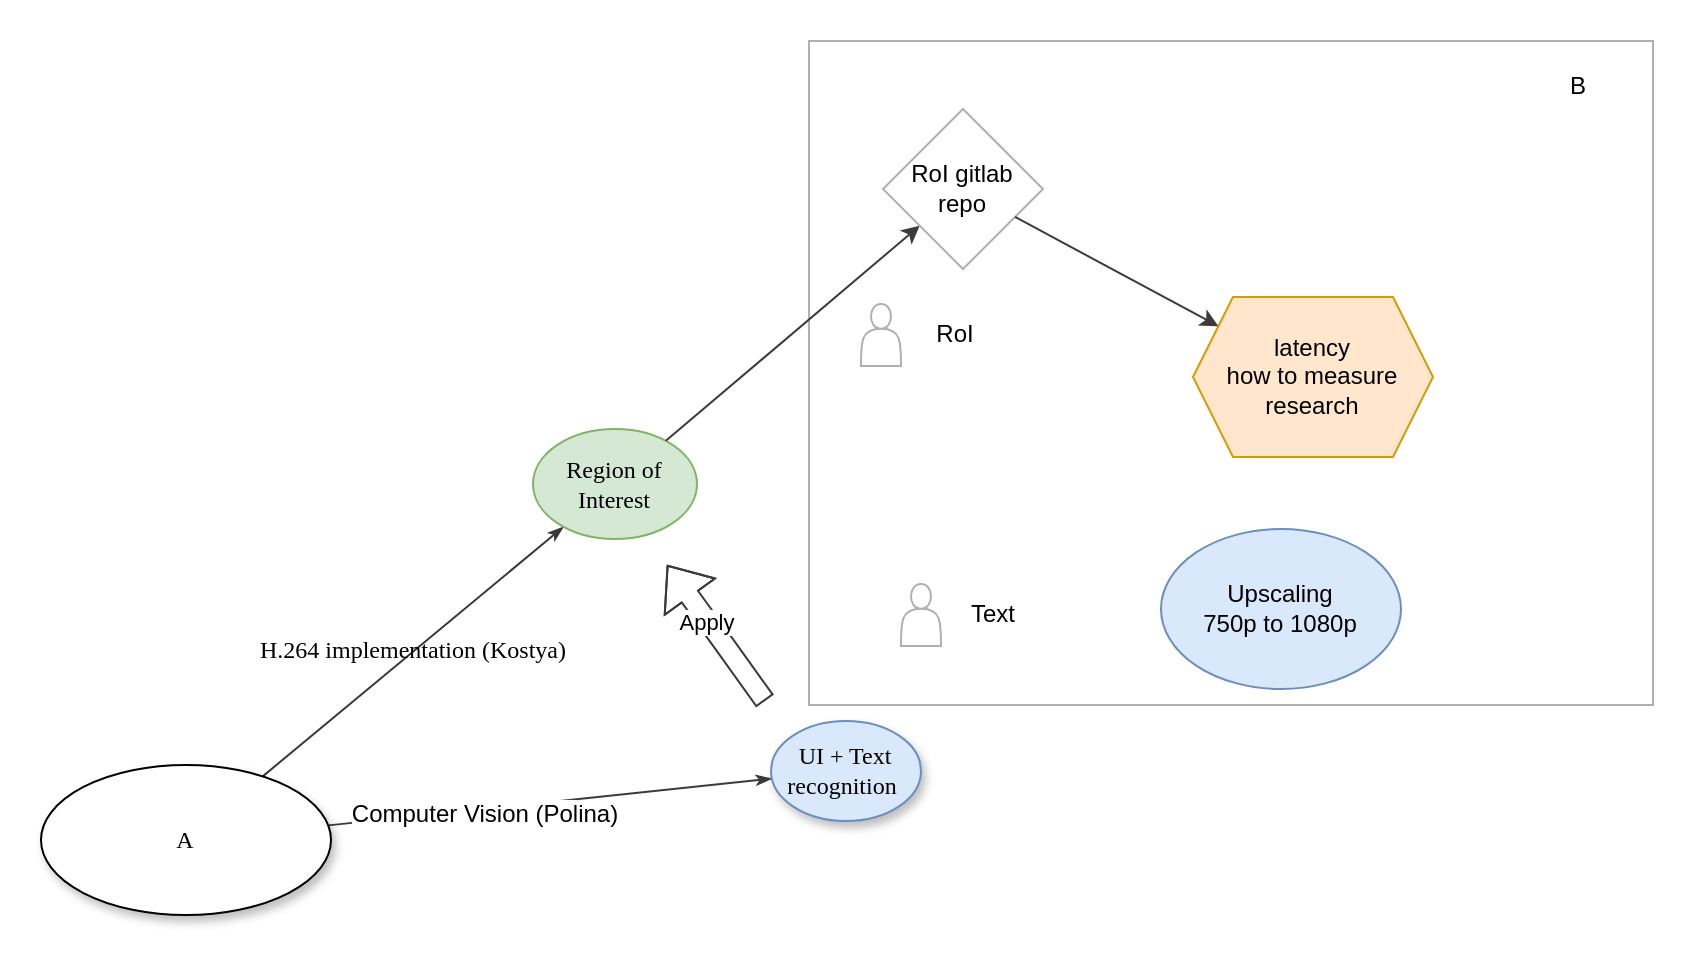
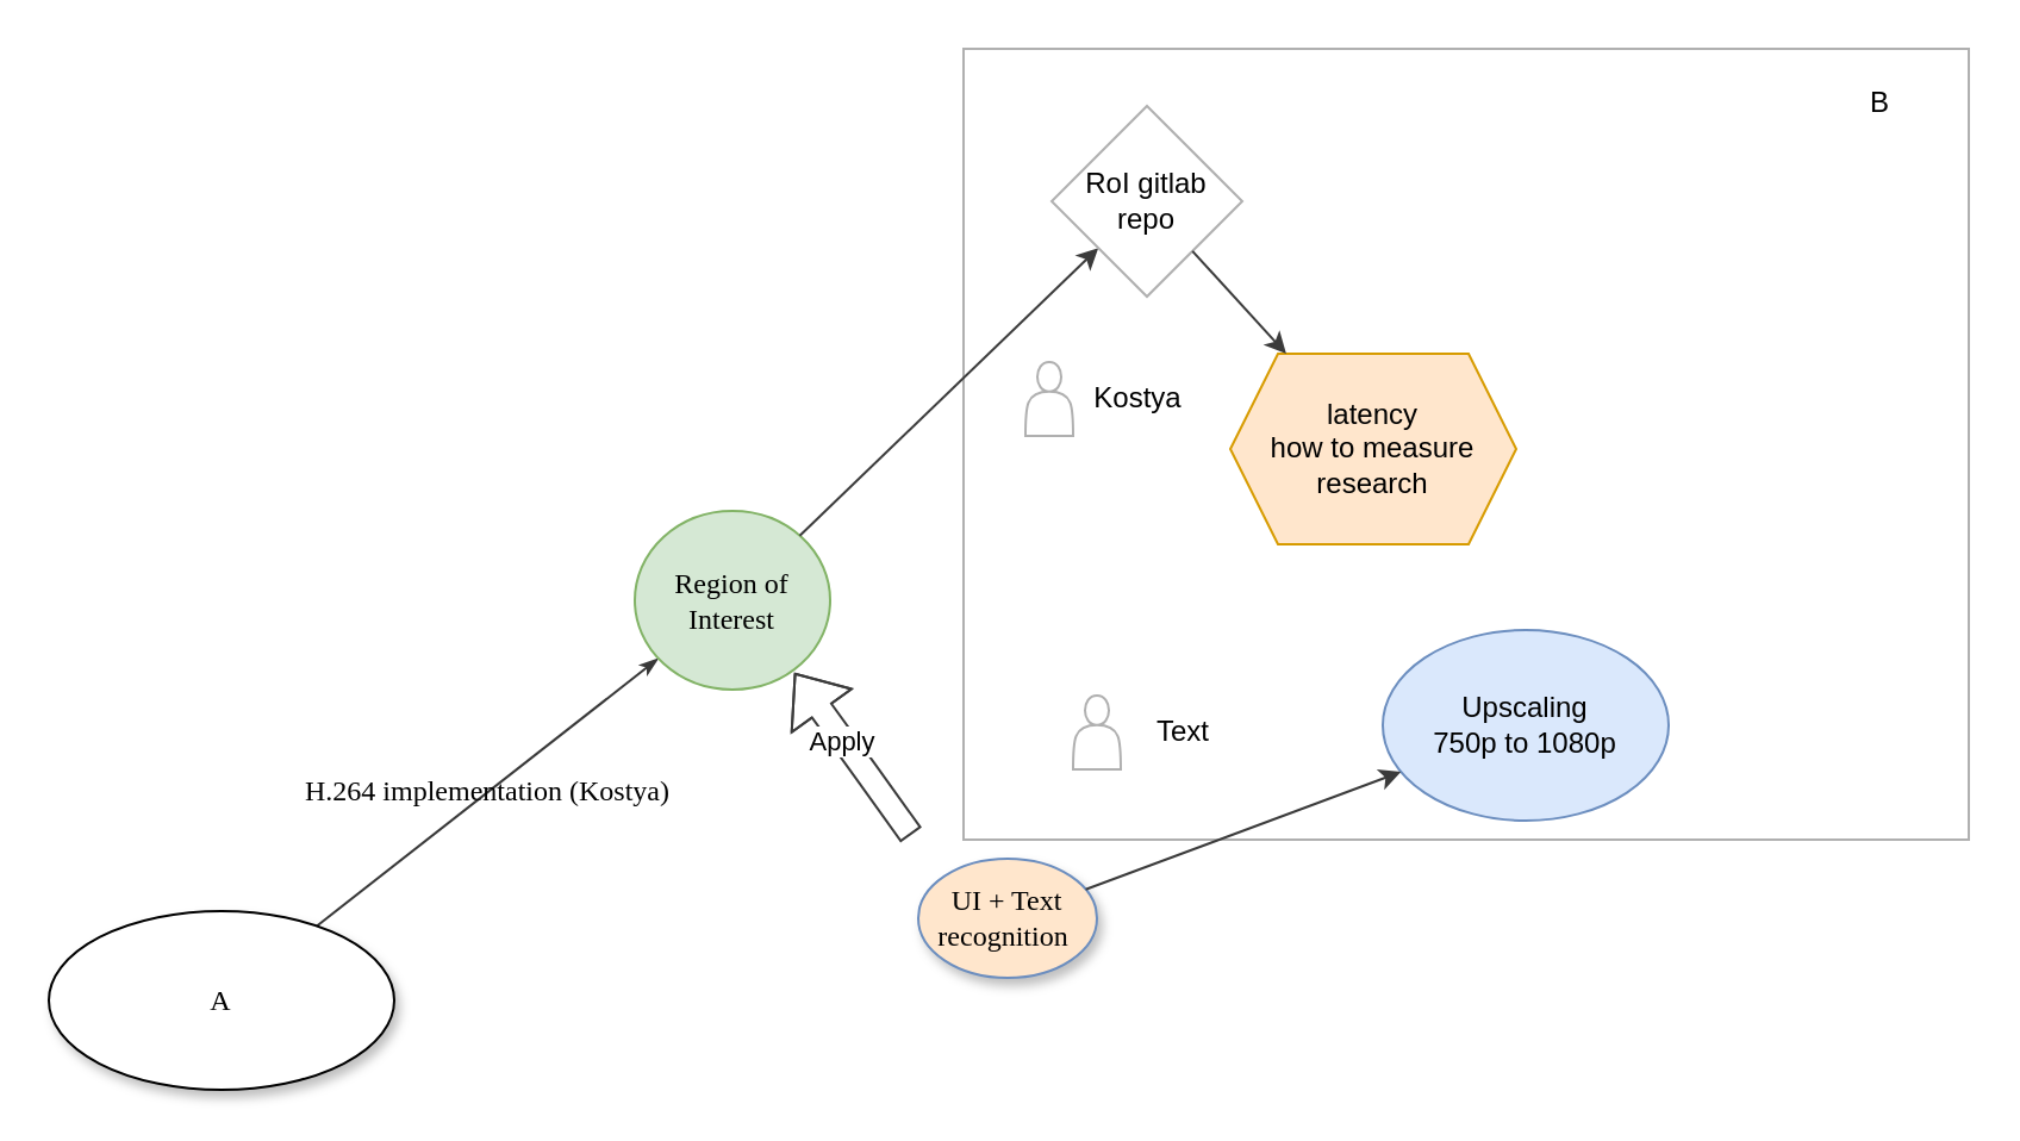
- <mxCell id="12" value="RoI gitlab repo" style="rhombus;whiteSpace=wrap;html=1;fontSize=12;strokeColor=#B0B0B0;" vertex="1" parent="1"><mxGeometry x="441" y="54" width="80" height="80" as="geometry" /></mxCell>
+ <mxCell id="12" value="RoI gitlab repo" style="rhombus;whiteSpace=wrap;html=1;fontSize=12;strokeColor=#B0B0B0;" vertex="1" parent="1"><mxGeometry x="441" y="44" width="80" height="80" as="geometry" /></mxCell>
- <mxCell id="18" value="RoI" style="text;html=1;strokeColor=none;fillColor=none;align=center;verticalAlign=middle;whiteSpace=wrap;rounded=0;fontSize=12;" vertex="1" parent="1"><mxGeometry x="441" y="148" width="73" height="38" as="geometry" /></mxCell>
+ <mxCell id="18" value="Kostya" style="text;html=1;strokeColor=none;fillColor=none;align=center;verticalAlign=middle;whiteSpace=wrap;rounded=0;fontSize=12;" vertex="1" parent="1"><mxGeometry x="441" y="148" width="73" height="38" as="geometry" /></mxCell>
- <mxCell id="14" value="latency &lt;br&gt;how to measure research" style="shape=hexagon;perimeter=hexagonPerimeter2;whiteSpace=wrap;html=1;fixedSize=1;fontSize=12;strokeColor=#d79b00;fillColor=#ffe6cc;" vertex="1" parent="1"><mxGeometry x="596" y="148" width="120" height="80" as="geometry" /></mxCell>
+ <mxCell id="14" value="latency &lt;br&gt;how to measure research" style="shape=hexagon;perimeter=hexagonPerimeter2;whiteSpace=wrap;html=1;fixedSize=1;fontSize=12;strokeColor=#d79b00;fillColor=#ffe6cc;" vertex="1" parent="1"><mxGeometry x="516" y="148" width="120" height="80" as="geometry" /></mxCell>
- <mxCell id="8" value="&lt;span style=&quot;font-family: &amp;#34;verdana&amp;#34;&quot;&gt;Region of Interest&lt;/span&gt;" style="ellipse;whiteSpace=wrap;html=1;fillColor=#d5e8d4;strokeColor=#82b366;" parent="1" vertex="1"><mxGeometry x="266" y="214" width="82" height="55" as="geometry" /></mxCell>
+ <mxCell id="8" value="&lt;span style=&quot;font-family: &amp;#34;verdana&amp;#34;&quot;&gt;Region of Interest&lt;/span&gt;" style="ellipse;whiteSpace=wrap;html=1;fillColor=#d5e8d4;strokeColor=#82b366;" parent="1" vertex="1"><mxGeometry x="266" y="214" width="82" height="75" as="geometry" /></mxCell>
+ <mxCell id="16" value="" style="endArrow=classic;html=1;rounded=0;fontSize=12;strokeColor=#3B3B3B;" edge="1" parent="1" source="7" target="13"><mxGeometry width="50" height="50" relative="1" as="geometry"><mxPoint x="516" y="372" as="sourcePoint" /><mxPoint x="566" y="322" as="targetPoint" /></mxGeometry></mxCell>
- <mxCell id="7" value="&lt;span&gt;UI + Text&lt;br&gt;recognition&amp;nbsp;&lt;/span&gt;" style="ellipse;whiteSpace=wrap;html=1;rounded=0;shadow=1;comic=0;labelBackgroundColor=none;strokeWidth=1;fontFamily=Verdana;fontSize=12;align=center;fillColor=#dae8fc;strokeColor=#6c8ebf;" parent="1" vertex="1"><mxGeometry x="385" y="360" width="75" height="50" as="geometry" /></mxCell>
+ <mxCell id="7" value="&lt;span&gt;UI + Text&lt;br&gt;recognition&amp;nbsp;&lt;/span&gt;" style="ellipse;whiteSpace=wrap;html=1;rounded=0;shadow=1;comic=0;labelBackgroundColor=none;strokeWidth=1;fontFamily=Verdana;fontSize=12;align=center;fillColor=#ffe6cc;strokeColor=#6c8ebf;" parent="1" vertex="1"><mxGeometry x="385" y="360" width="75" height="50" as="geometry" /></mxCell>
- <mxCell id="3" style="edgeStyle=none;rounded=1;html=1;labelBackgroundColor=none;startArrow=none;startFill=0;startSize=5;endArrow=classicThin;endFill=1;endSize=5;jettySize=auto;orthogonalLoop=1;strokeColor=#3B3B3B;strokeWidth=1;fontFamily=Verdana;fontSize=12" parent="1" source="6" target="7" edge="1"><mxGeometry relative="1" as="geometry" /></mxCell>
- <mxCell id="4" value="&lt;font style=&quot;font-size: 12px&quot;&gt;Computer Vision (Polina)&lt;/font&gt;" style="edgeLabel;html=1;align=center;verticalAlign=middle;resizable=0;points=[];" parent="3" vertex="1" connectable="0"><mxGeometry x="-0.304" y="-2" relative="1" as="geometry"><mxPoint as="offset" /></mxGeometry></mxCell>
